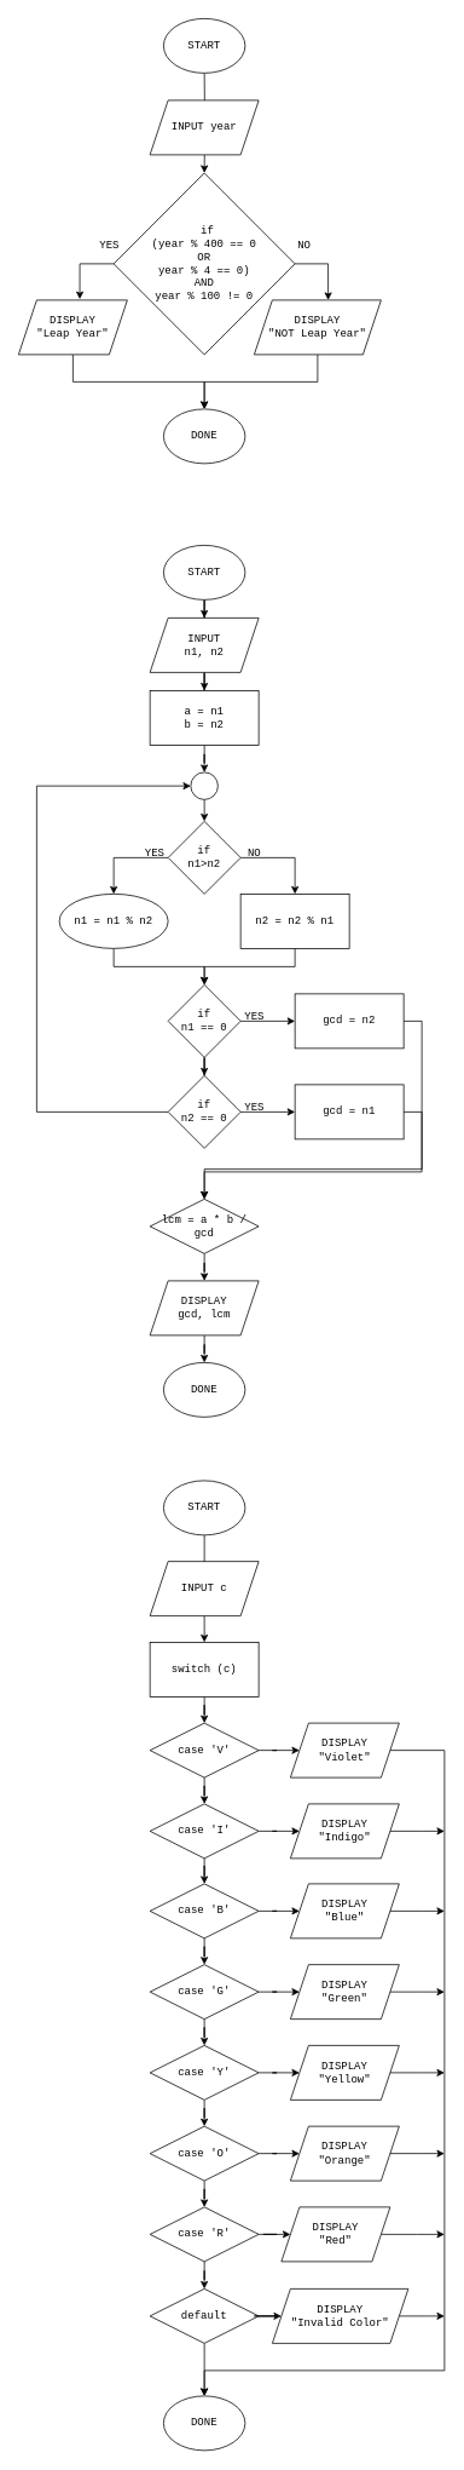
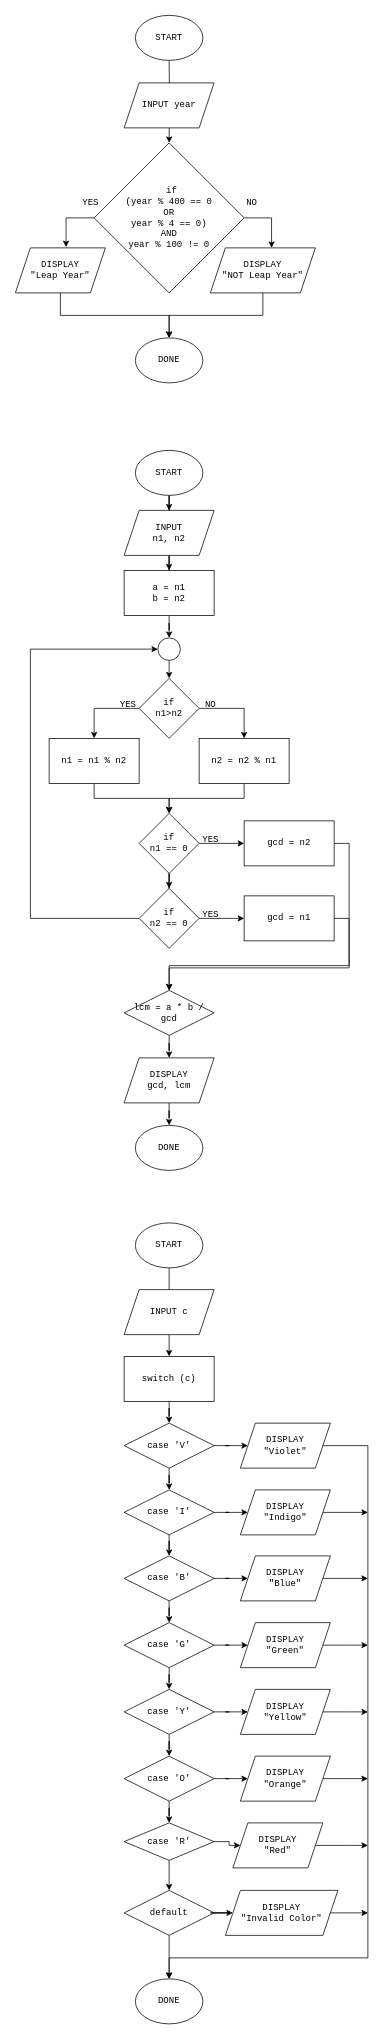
- <mxCell id="23" value="n1 = n1 % n2" style="ellipse;whiteSpace=wrap;html=1;fontFamily=Courier New;" parent="1" vertex="1"><mxGeometry x="65" y="984" width="120" height="60" as="geometry" /></mxCell>
+ <mxCell id="23" value="n1 = n1 % n2" style="rounded=0;whiteSpace=wrap;html=1;fontFamily=Courier New;" parent="1" vertex="1"><mxGeometry x="65" y="984" width="120" height="60" as="geometry" /></mxCell>
- <mxCell id="74" value="case 'R'" style="shape=rhombus;perimeter=rhombusPerimeter;whiteSpace=wrap;html=1;fixedSize=1;fontFamily=Courier New;size=0;noLabel=0;arcSize=20;" parent="1" vertex="1"><mxGeometry x="165" y="2430" width="120" height="60" as="geometry" /></mxCell>
+ <mxCell id="74" value="case 'R'" style="shape=rhombus;perimeter=rhombusPerimeter;whiteSpace=wrap;html=1;fixedSize=1;fontFamily=Courier New;size=0;noLabel=0;arcSize=20;" parent="1" vertex="1"><mxGeometry x="165" y="2430" width="120" height="50" as="geometry" /></mxCell>
